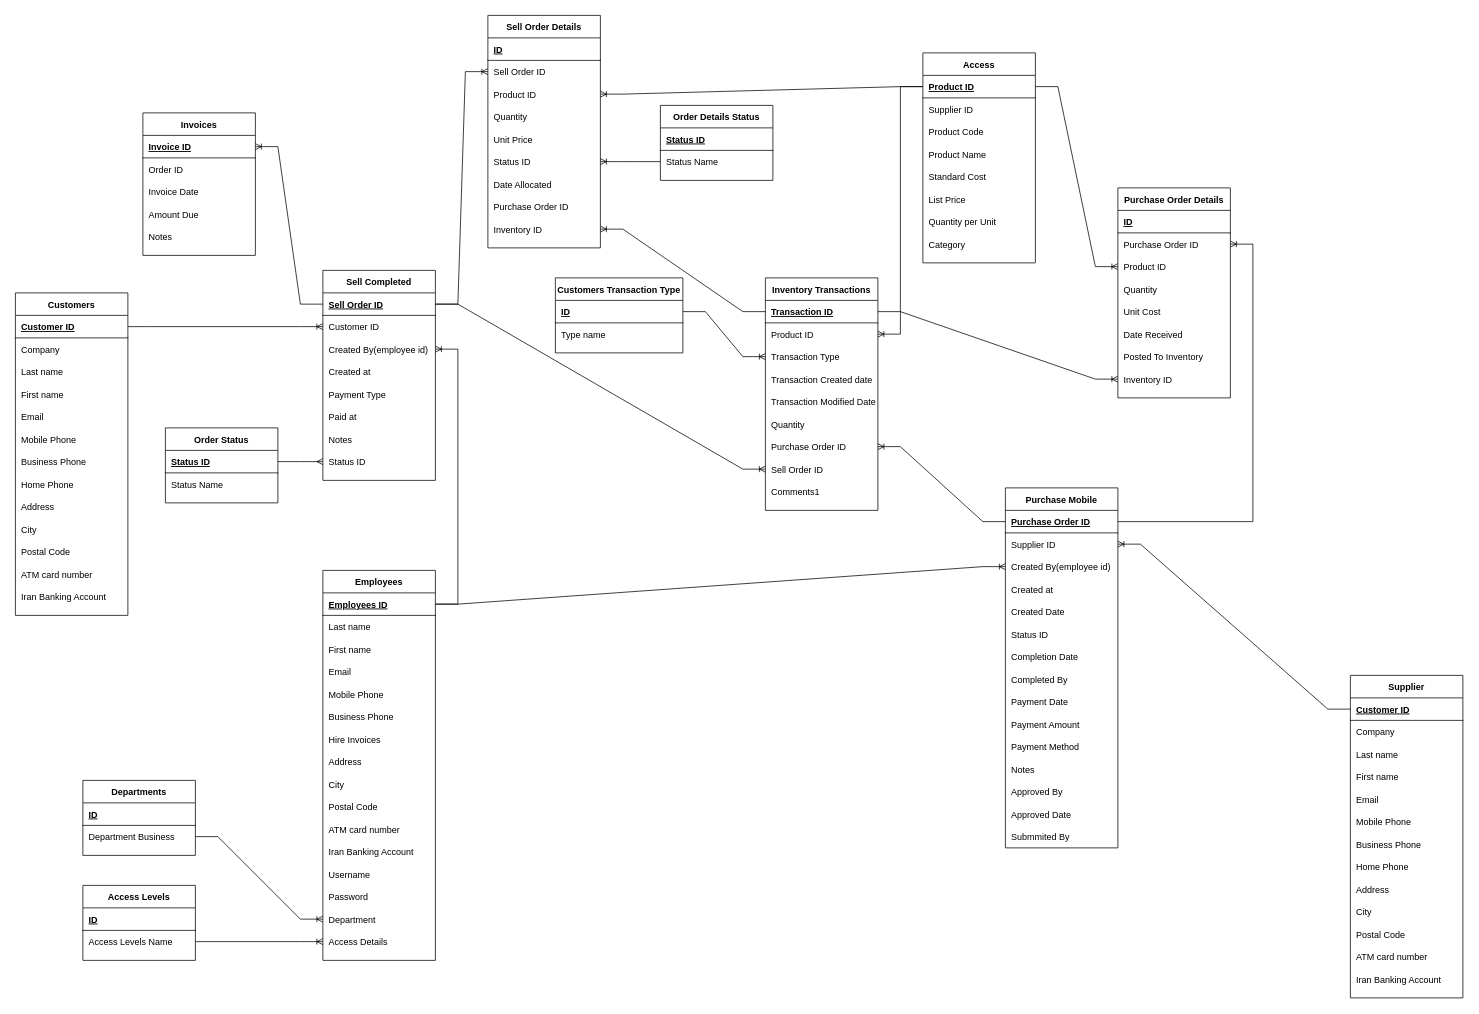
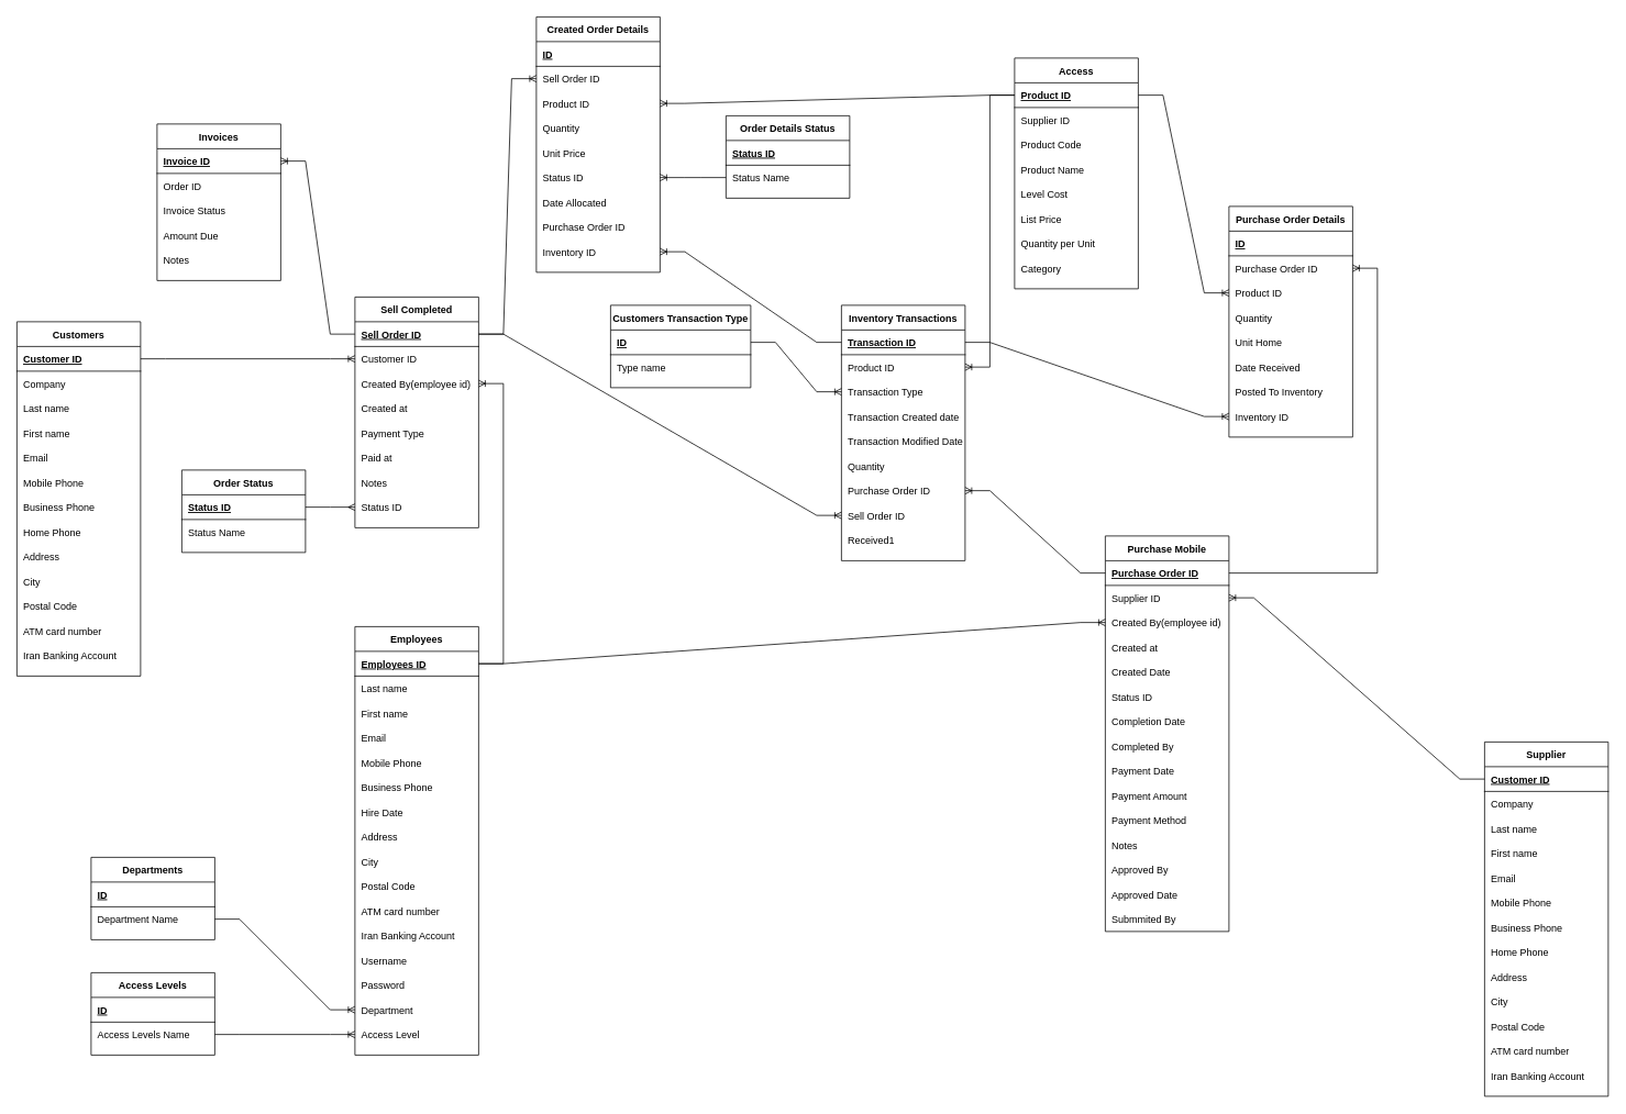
- <mxCell id="84" value="Sell Order Details" style="shape=table;startSize=30;container=1;collapsible=1;childLayout=tableLayout;fixedRows=1;rowLines=0;fontStyle=1;align=center;resizeLast=1;" parent="1" vertex="1"><mxGeometry x="650" y="20" width="150" height="310" as="geometry" /></mxCell>
+ <mxCell id="84" value="Created Order Details" style="shape=table;startSize=30;container=1;collapsible=1;childLayout=tableLayout;fixedRows=1;rowLines=0;fontStyle=1;align=center;resizeLast=1;" parent="1" vertex="1"><mxGeometry x="650" y="20" width="150" height="310" as="geometry" /></mxCell>
- <mxCell id="120" value="Standard Cost" style="shape=partialRectangle;connectable=0;fillColor=none;top=0;left=0;bottom=0;right=0;align=left;spacingLeft=6;overflow=hidden;" vertex="1" parent="119"><mxGeometry width="150" height="30" as="geometry"><mxRectangle width="150" height="30" as="alternateBounds" /></mxGeometry></mxCell>
+ <mxCell id="120" value="Level Cost" style="shape=partialRectangle;connectable=0;fillColor=none;top=0;left=0;bottom=0;right=0;align=left;spacingLeft=6;overflow=hidden;" vertex="1" parent="119"><mxGeometry width="150" height="30" as="geometry"><mxRectangle width="150" height="30" as="alternateBounds" /></mxGeometry></mxCell>
- <mxCell id="52" value="Invoice Date" style="shape=partialRectangle;connectable=0;fillColor=none;top=0;left=0;bottom=0;right=0;align=left;spacingLeft=6;overflow=hidden;" parent="51" vertex="1"><mxGeometry width="150" height="30" as="geometry"><mxRectangle width="150" height="30" as="alternateBounds" /></mxGeometry></mxCell>
+ <mxCell id="52" value="Invoice Status" style="shape=partialRectangle;connectable=0;fillColor=none;top=0;left=0;bottom=0;right=0;align=left;spacingLeft=6;overflow=hidden;" parent="51" vertex="1"><mxGeometry width="150" height="30" as="geometry"><mxRectangle width="150" height="30" as="alternateBounds" /></mxGeometry></mxCell>
- <mxCell id="186" value="Unit Cost" style="shape=partialRectangle;connectable=0;fillColor=none;top=0;left=0;bottom=0;right=0;align=left;spacingLeft=6;overflow=hidden;" vertex="1" parent="185"><mxGeometry width="150" height="30" as="geometry"><mxRectangle width="150" height="30" as="alternateBounds" /></mxGeometry></mxCell>
+ <mxCell id="186" value="Unit Home" style="shape=partialRectangle;connectable=0;fillColor=none;top=0;left=0;bottom=0;right=0;align=left;spacingLeft=6;overflow=hidden;" vertex="1" parent="185"><mxGeometry width="150" height="30" as="geometry"><mxRectangle width="150" height="30" as="alternateBounds" /></mxGeometry></mxCell>
- <mxCell id="77" value="Comments1" style="shape=partialRectangle;connectable=0;fillColor=none;top=0;left=0;bottom=0;right=0;align=left;spacingLeft=6;overflow=hidden;" vertex="1" parent="76"><mxGeometry width="150" height="30" as="geometry"><mxRectangle width="150" height="30" as="alternateBounds" /></mxGeometry></mxCell>
+ <mxCell id="77" value="Received1" style="shape=partialRectangle;connectable=0;fillColor=none;top=0;left=0;bottom=0;right=0;align=left;spacingLeft=6;overflow=hidden;" vertex="1" parent="76"><mxGeometry width="150" height="30" as="geometry"><mxRectangle width="150" height="30" as="alternateBounds" /></mxGeometry></mxCell>
- <mxCell id="142" value="Hire Invoices" style="shape=partialRectangle;connectable=0;fillColor=none;top=0;left=0;bottom=0;right=0;align=left;spacingLeft=6;overflow=hidden;" vertex="1" parent="141"><mxGeometry width="150" height="30" as="geometry"><mxRectangle width="150" height="30" as="alternateBounds" /></mxGeometry></mxCell>
+ <mxCell id="142" value="Hire Date" style="shape=partialRectangle;connectable=0;fillColor=none;top=0;left=0;bottom=0;right=0;align=left;spacingLeft=6;overflow=hidden;" vertex="1" parent="141"><mxGeometry width="150" height="30" as="geometry"><mxRectangle width="150" height="30" as="alternateBounds" /></mxGeometry></mxCell>
- <mxCell id="170" value="Department Business" style="shape=partialRectangle;connectable=0;fillColor=none;top=0;left=0;bottom=0;right=0;align=left;spacingLeft=6;overflow=hidden;" vertex="1" parent="169"><mxGeometry width="150" height="30" as="geometry"><mxRectangle width="150" height="30" as="alternateBounds" /></mxGeometry></mxCell>
+ <mxCell id="170" value="Department Name" style="shape=partialRectangle;connectable=0;fillColor=none;top=0;left=0;bottom=0;right=0;align=left;spacingLeft=6;overflow=hidden;" vertex="1" parent="169"><mxGeometry width="150" height="30" as="geometry"><mxRectangle width="150" height="30" as="alternateBounds" /></mxGeometry></mxCell>
- <mxCell id="160" value="Access Details" style="shape=partialRectangle;connectable=0;fillColor=none;top=0;left=0;bottom=0;right=0;align=left;spacingLeft=6;overflow=hidden;" vertex="1" parent="159"><mxGeometry width="150" height="30" as="geometry"><mxRectangle width="150" height="30" as="alternateBounds" /></mxGeometry></mxCell>
+ <mxCell id="160" value="Access Level" style="shape=partialRectangle;connectable=0;fillColor=none;top=0;left=0;bottom=0;right=0;align=left;spacingLeft=6;overflow=hidden;" vertex="1" parent="159"><mxGeometry width="150" height="30" as="geometry"><mxRectangle width="150" height="30" as="alternateBounds" /></mxGeometry></mxCell>
